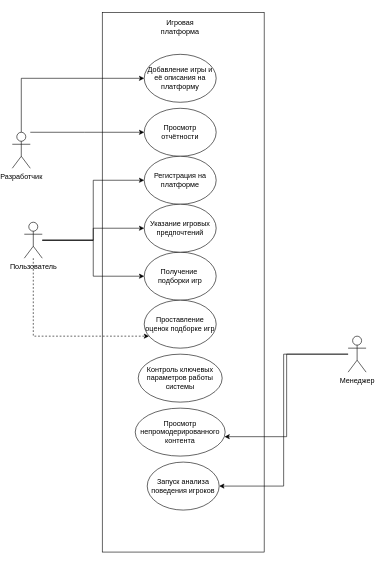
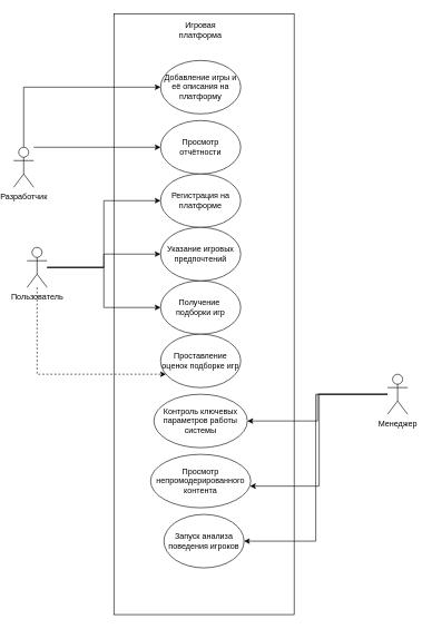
+ <mxCell id="8" style="edgeStyle=orthogonalEdgeStyle;rounded=0;orthogonalLoop=1;jettySize=auto;html=1;entryX=1;entryY=0.5;entryDx=0;entryDy=0;" edge="1" parent="1" source="10" target="20"><mxGeometry relative="1" as="geometry" /></mxCell>
